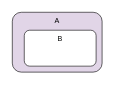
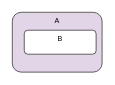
- <mxCell id="3" value="B" style="rounded=1;whiteSpace=wrap;html=1;verticalAlign=top;" parent="1" vertex="1"><mxGeometry x="40" y="50" width="120" height="60" as="geometry" /></mxCell>
+ <mxCell id="3" value="B" style="rounded=1;whiteSpace=wrap;html=1;verticalAlign=top;" parent="1" vertex="1"><mxGeometry x="40" y="50" width="120" height="40" as="geometry" /></mxCell>
